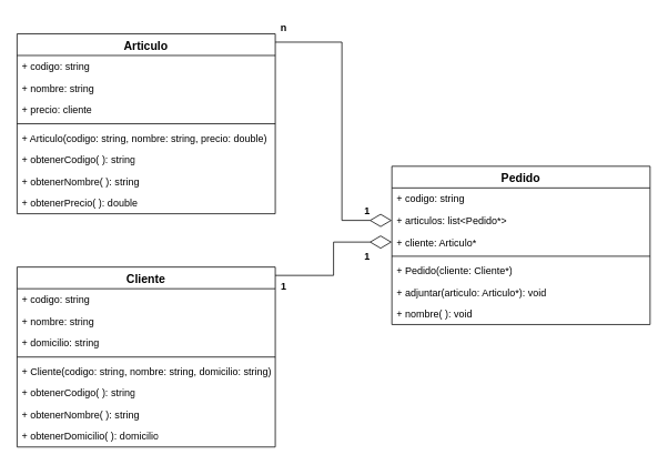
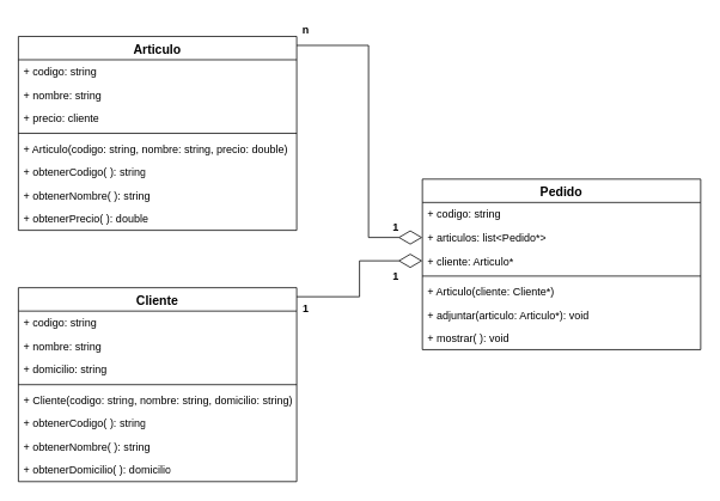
- <mxCell id="29" value="+ Pedido(cliente: Cliente*)" style="text;strokeColor=none;fillColor=none;align=left;verticalAlign=top;spacingLeft=4;spacingRight=4;overflow=hidden;rotatable=0;points=[[0,0.5],[1,0.5]];portConstraint=eastwest;whiteSpace=wrap;html=1;" vertex="1" parent="24"><mxGeometry y="112" width="310" height="26" as="geometry" /></mxCell>
+ <mxCell id="29" value="+ Articulo(cliente: Cliente*)" style="text;strokeColor=none;fillColor=none;align=left;verticalAlign=top;spacingLeft=4;spacingRight=4;overflow=hidden;rotatable=0;points=[[0,0.5],[1,0.5]];portConstraint=eastwest;whiteSpace=wrap;html=1;" vertex="1" parent="24"><mxGeometry y="112" width="310" height="26" as="geometry" /></mxCell>
- <mxCell id="31" value="+ nombre( ): void" style="text;strokeColor=none;fillColor=none;align=left;verticalAlign=top;spacingLeft=4;spacingRight=4;overflow=hidden;rotatable=0;points=[[0,0.5],[1,0.5]];portConstraint=eastwest;whiteSpace=wrap;html=1;" vertex="1" parent="24"><mxGeometry y="164" width="310" height="26" as="geometry" /></mxCell>
+ <mxCell id="31" value="+ mostrar( ): void" style="text;strokeColor=none;fillColor=none;align=left;verticalAlign=top;spacingLeft=4;spacingRight=4;overflow=hidden;rotatable=0;points=[[0,0.5],[1,0.5]];portConstraint=eastwest;whiteSpace=wrap;html=1;" vertex="1" parent="24"><mxGeometry y="164" width="310" height="26" as="geometry" /></mxCell>
